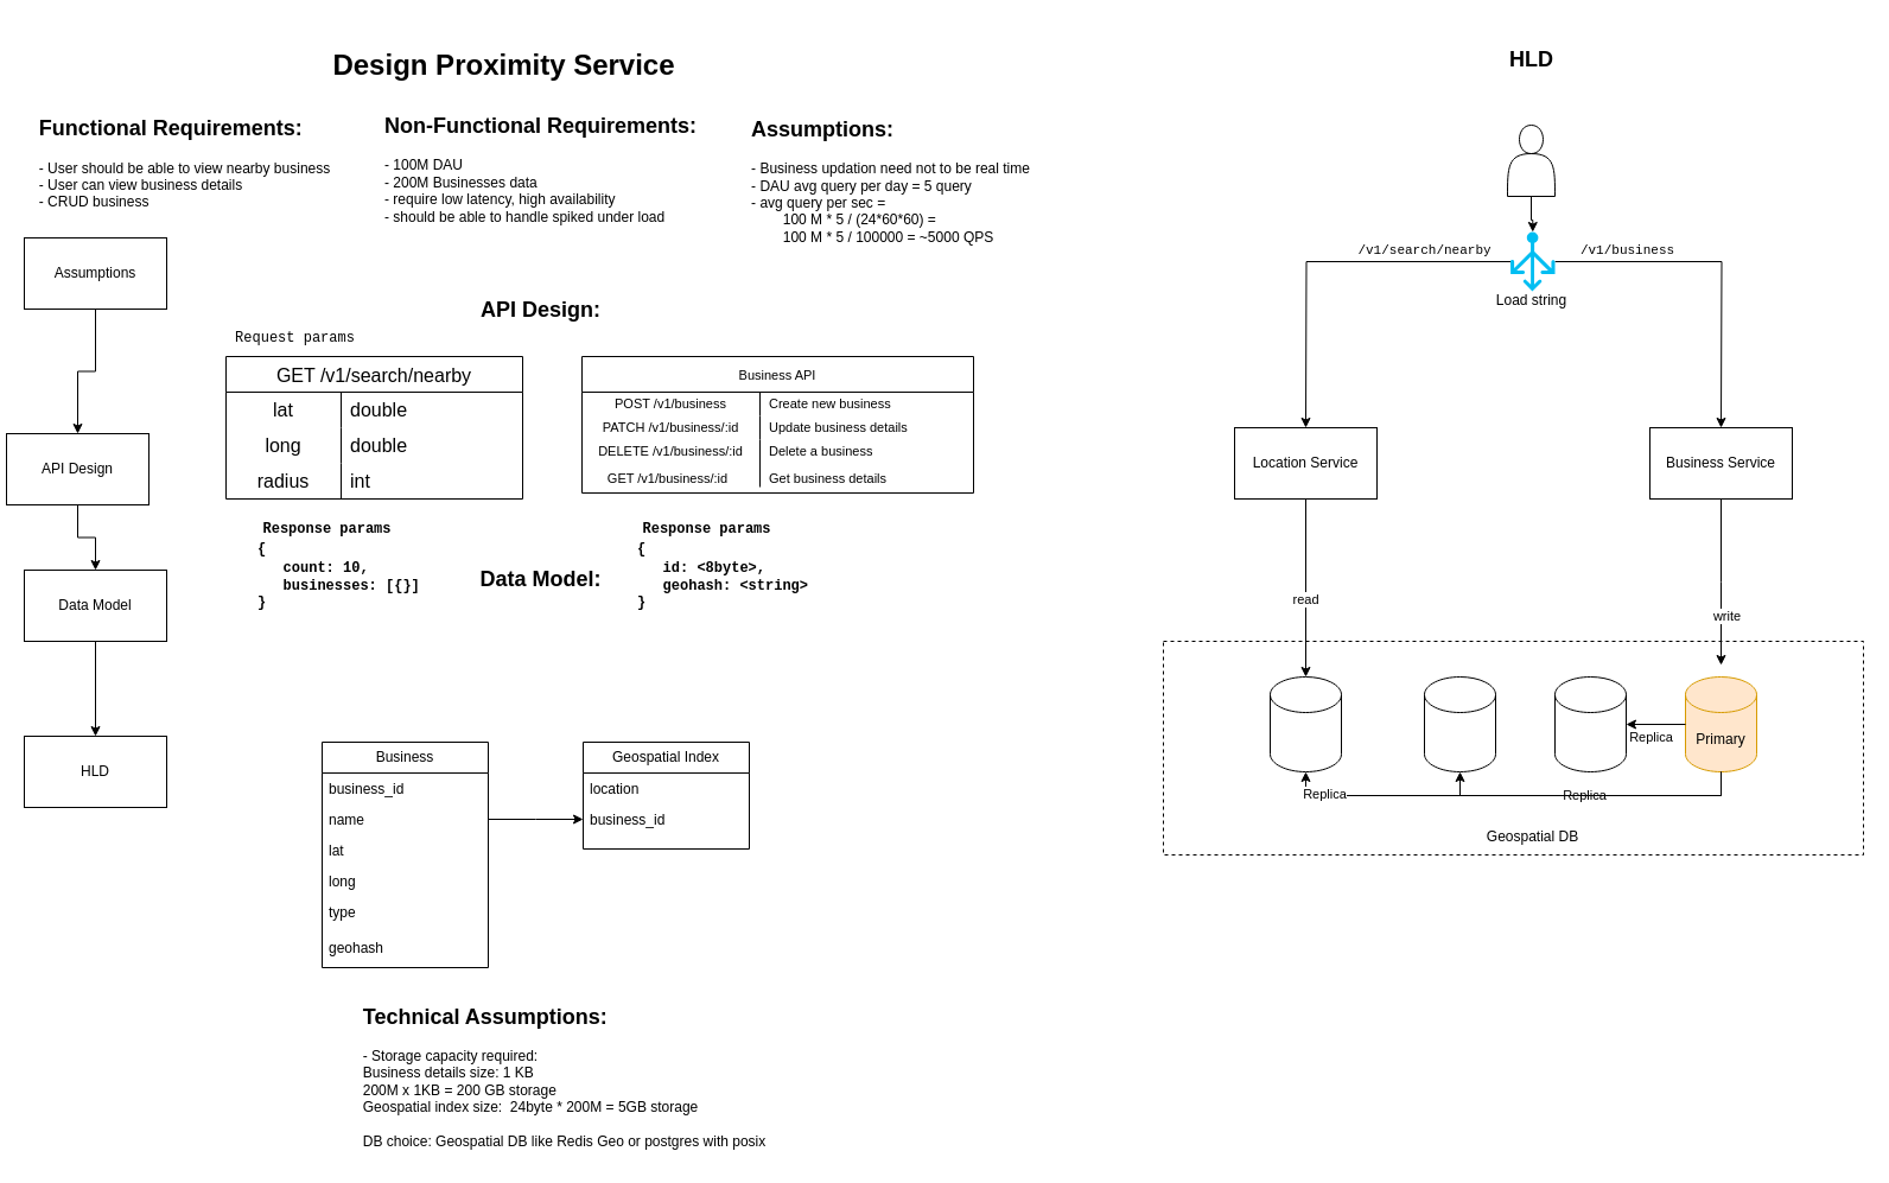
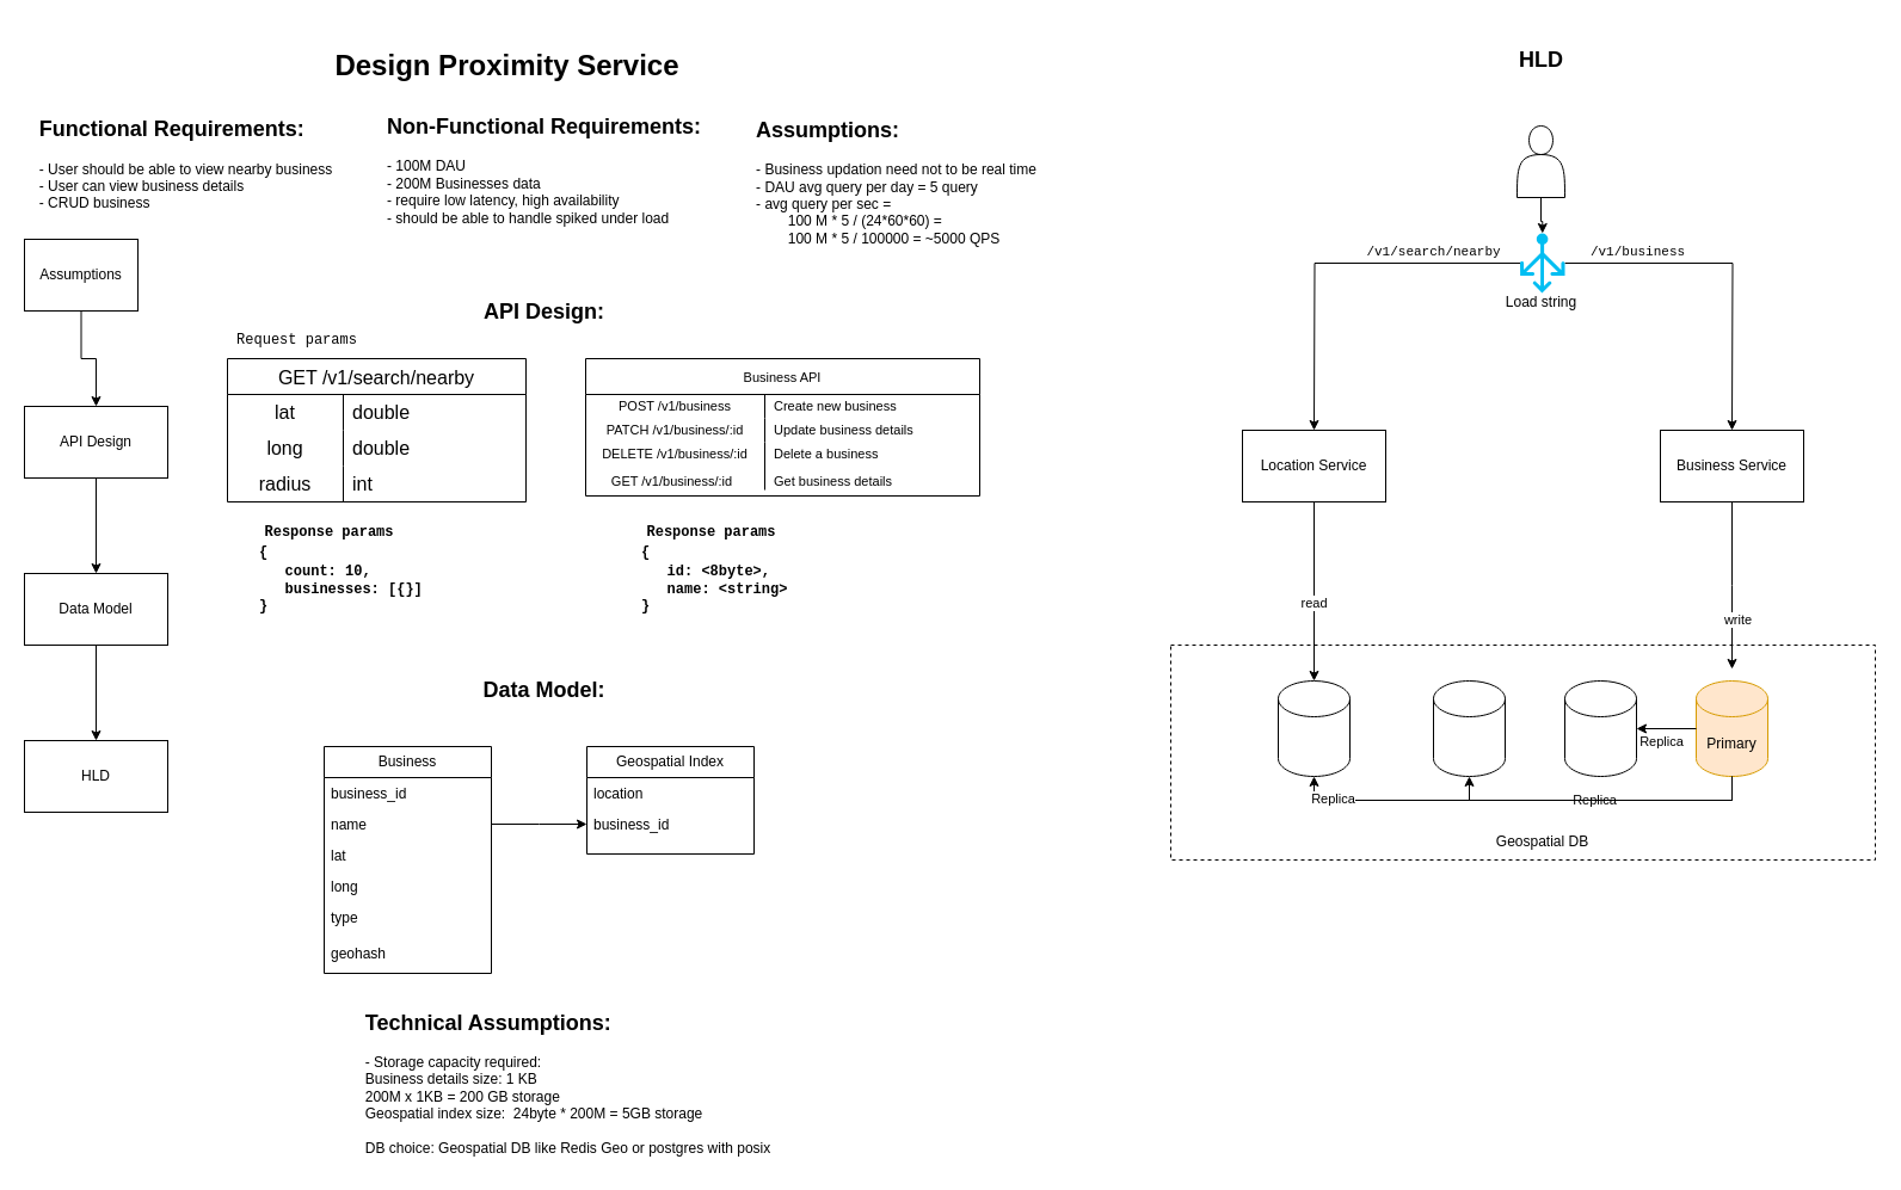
- <mxCell id="54" value="Assumptions" style="rounded=0;whiteSpace=wrap;html=1;" vertex="1" parent="1"><mxGeometry x="20" y="200" width="120" height="60" as="geometry" /></mxCell>
+ <mxCell id="54" value="Assumptions" style="rounded=0;whiteSpace=wrap;html=1;" vertex="1" parent="1"><mxGeometry x="20" y="200" width="95" height="60" as="geometry" /></mxCell>
- <mxCell id="56" value="API Design" style="rounded=0;whiteSpace=wrap;html=1;" vertex="1" parent="1"><mxGeometry x="5" y="365" width="120" height="60" as="geometry" /></mxCell>
+ <mxCell id="56" value="API Design" style="rounded=0;whiteSpace=wrap;html=1;" vertex="1" parent="1"><mxGeometry x="20" y="340" width="120" height="60" as="geometry" /></mxCell>
- <mxCell id="36" value="&lt;div style=&quot;&quot;&gt;&lt;span style=&quot;font-family: &amp;quot;Courier New&amp;quot;; background-color: initial;&quot;&gt;&lt;b&gt;{&amp;nbsp;&lt;/b&gt;&lt;/span&gt;&lt;/div&gt;&lt;div style=&quot;&quot;&gt;&lt;span style=&quot;font-family: &amp;quot;Courier New&amp;quot;; background-color: initial;&quot;&gt;&lt;b&gt;&amp;nbsp; &amp;nbsp;id: &amp;lt;8byte&amp;gt;,&lt;br&gt;&amp;nbsp; &amp;nbsp;geohash: &amp;lt;string&amp;gt;&lt;/b&gt;&lt;/span&gt;&lt;/div&gt;&lt;font face=&quot;Courier New&quot;&gt;&lt;div style=&quot;&quot;&gt;&lt;span style=&quot;background-color: initial;&quot;&gt;&lt;b&gt;}&lt;/b&gt;&lt;/span&gt;&lt;/div&gt;&lt;/font&gt;" style="text;html=1;align=left;verticalAlign=middle;resizable=0;points=[];autosize=1;strokeColor=none;fillColor=none;" vertex="1" parent="1"><mxGeometry x="535" y="450" width="150" height="70" as="geometry" /></mxCell>
+ <mxCell id="36" value="&lt;div style=&quot;&quot;&gt;&lt;span style=&quot;font-family: &amp;quot;Courier New&amp;quot;; background-color: initial;&quot;&gt;&lt;b&gt;{&amp;nbsp;&lt;/b&gt;&lt;/span&gt;&lt;/div&gt;&lt;div style=&quot;&quot;&gt;&lt;span style=&quot;font-family: &amp;quot;Courier New&amp;quot;; background-color: initial;&quot;&gt;&lt;b&gt;&amp;nbsp; &amp;nbsp;id: &amp;lt;8byte&amp;gt;,&lt;br&gt;&amp;nbsp; &amp;nbsp;name: &amp;lt;string&amp;gt;&lt;/b&gt;&lt;/span&gt;&lt;/div&gt;&lt;font face=&quot;Courier New&quot;&gt;&lt;div style=&quot;&quot;&gt;&lt;span style=&quot;background-color: initial;&quot;&gt;&lt;b&gt;}&lt;/b&gt;&lt;/span&gt;&lt;/div&gt;&lt;/font&gt;" style="text;html=1;align=left;verticalAlign=middle;resizable=0;points=[];autosize=1;strokeColor=none;fillColor=none;" vertex="1" parent="1"><mxGeometry x="535" y="450" width="150" height="70" as="geometry" /></mxCell>
- <mxCell id="7" value="&lt;h2 style=&quot;text-align: left;&quot;&gt;Data Model:&lt;/h2&gt;&lt;div&gt;&lt;br&gt;&lt;/div&gt;" style="text;html=1;align=center;verticalAlign=middle;resizable=0;points=[];autosize=1;strokeColor=none;fillColor=none;" vertex="1" parent="1"><mxGeometry x="390" y="455" width="130" height="80" as="geometry" /></mxCell>
+ <mxCell id="7" value="&lt;h2 style=&quot;text-align: left;&quot;&gt;Data Model:&lt;/h2&gt;&lt;div&gt;&lt;br&gt;&lt;/div&gt;" style="text;html=1;align=center;verticalAlign=middle;resizable=0;points=[];autosize=1;strokeColor=none;fillColor=none;" vertex="1" parent="1"><mxGeometry x="390" y="545" width="130" height="80" as="geometry" /></mxCell>
